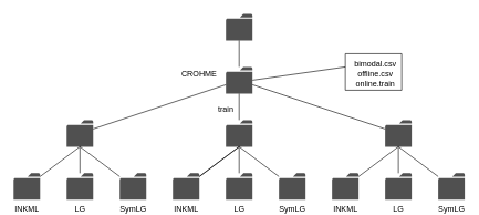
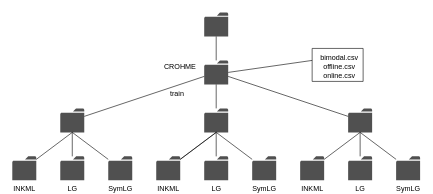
- <mxCell id="34" value="bimodal.csv&lt;br&gt;offline.csv&lt;br&gt;online.train" style="text;html=1;align=center;verticalAlign=middle;resizable=0;points=[];autosize=1;strokeColor=none;fillColor=none;" vertex="1" parent="33"><mxGeometry width="90" height="60" as="geometry" /></mxCell>
+ <mxCell id="34" value="bimodal.csv&lt;br&gt;offline.csv&lt;br&gt;online.csv" style="text;html=1;align=center;verticalAlign=middle;resizable=0;points=[];autosize=1;strokeColor=none;fillColor=none;" vertex="1" parent="33"><mxGeometry width="90" height="60" as="geometry" /></mxCell>
- <mxCell id="18" value="train" style="text;html=1;strokeColor=none;fillColor=none;align=center;verticalAlign=middle;whiteSpace=wrap;rounded=0;" vertex="1" parent="1"><mxGeometry x="310" y="150" width="60" height="30" as="geometry" /></mxCell>
+ <mxCell id="18" value="train" style="text;html=1;strokeColor=none;fillColor=none;align=center;verticalAlign=middle;whiteSpace=wrap;rounded=0;" vertex="1" parent="1"><mxGeometry x="265" y="140" width="60" height="30" as="geometry" /></mxCell>
